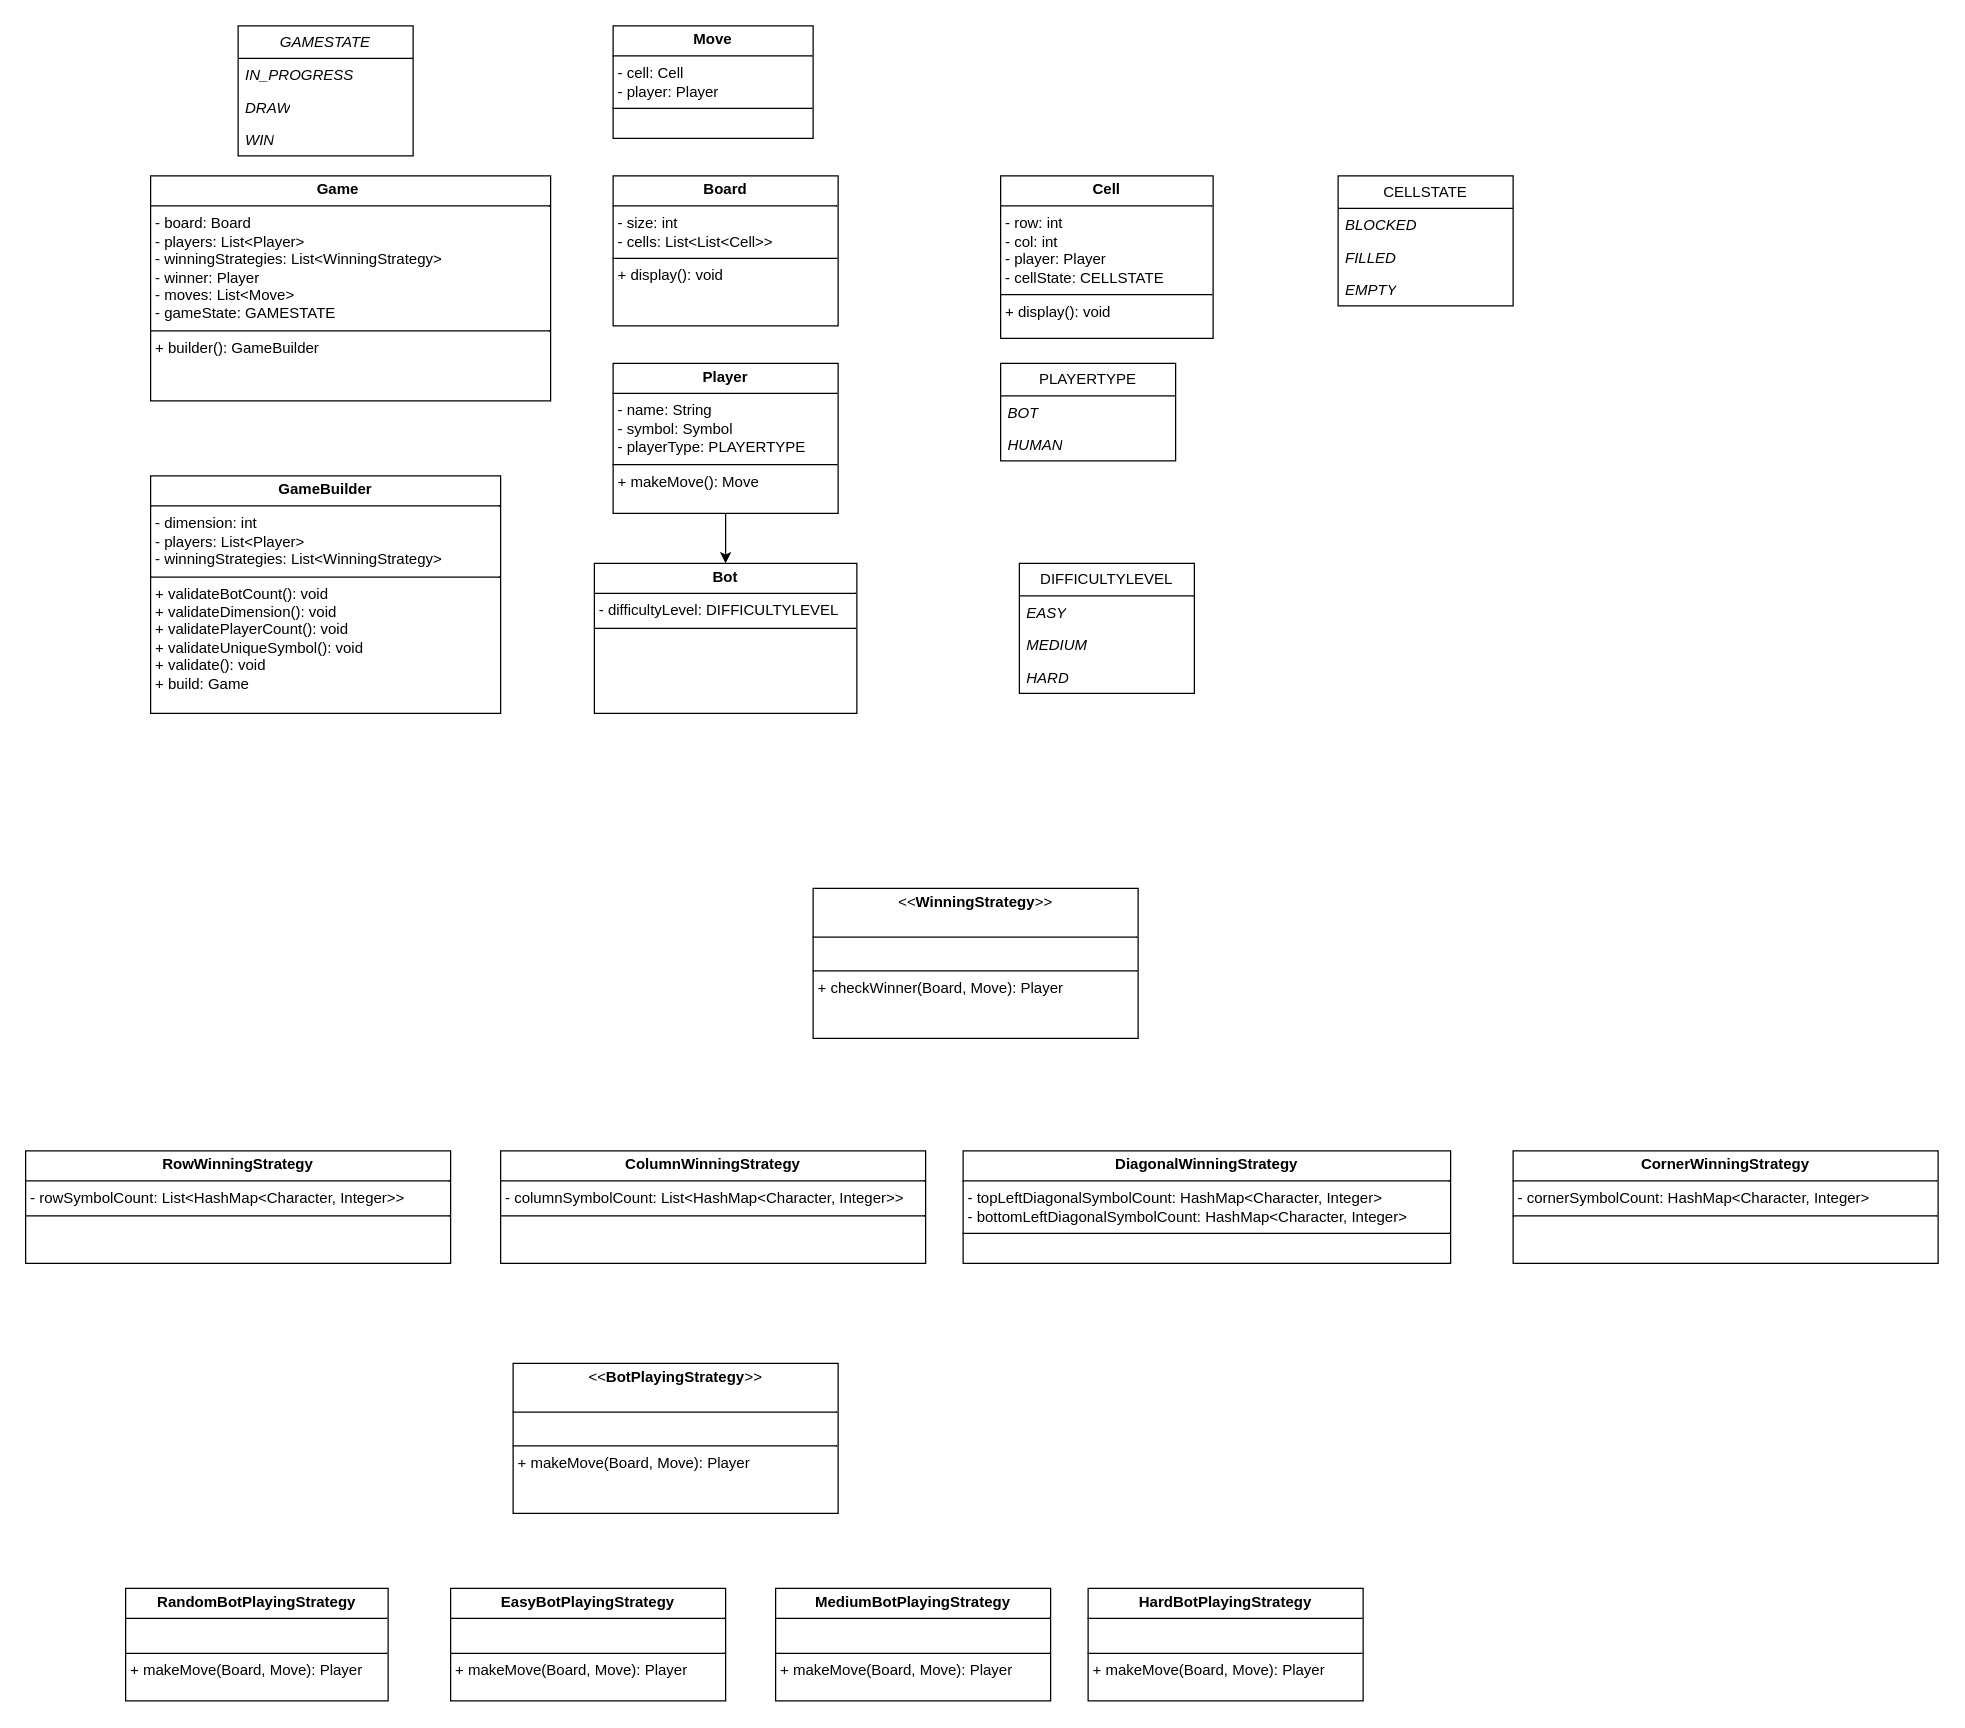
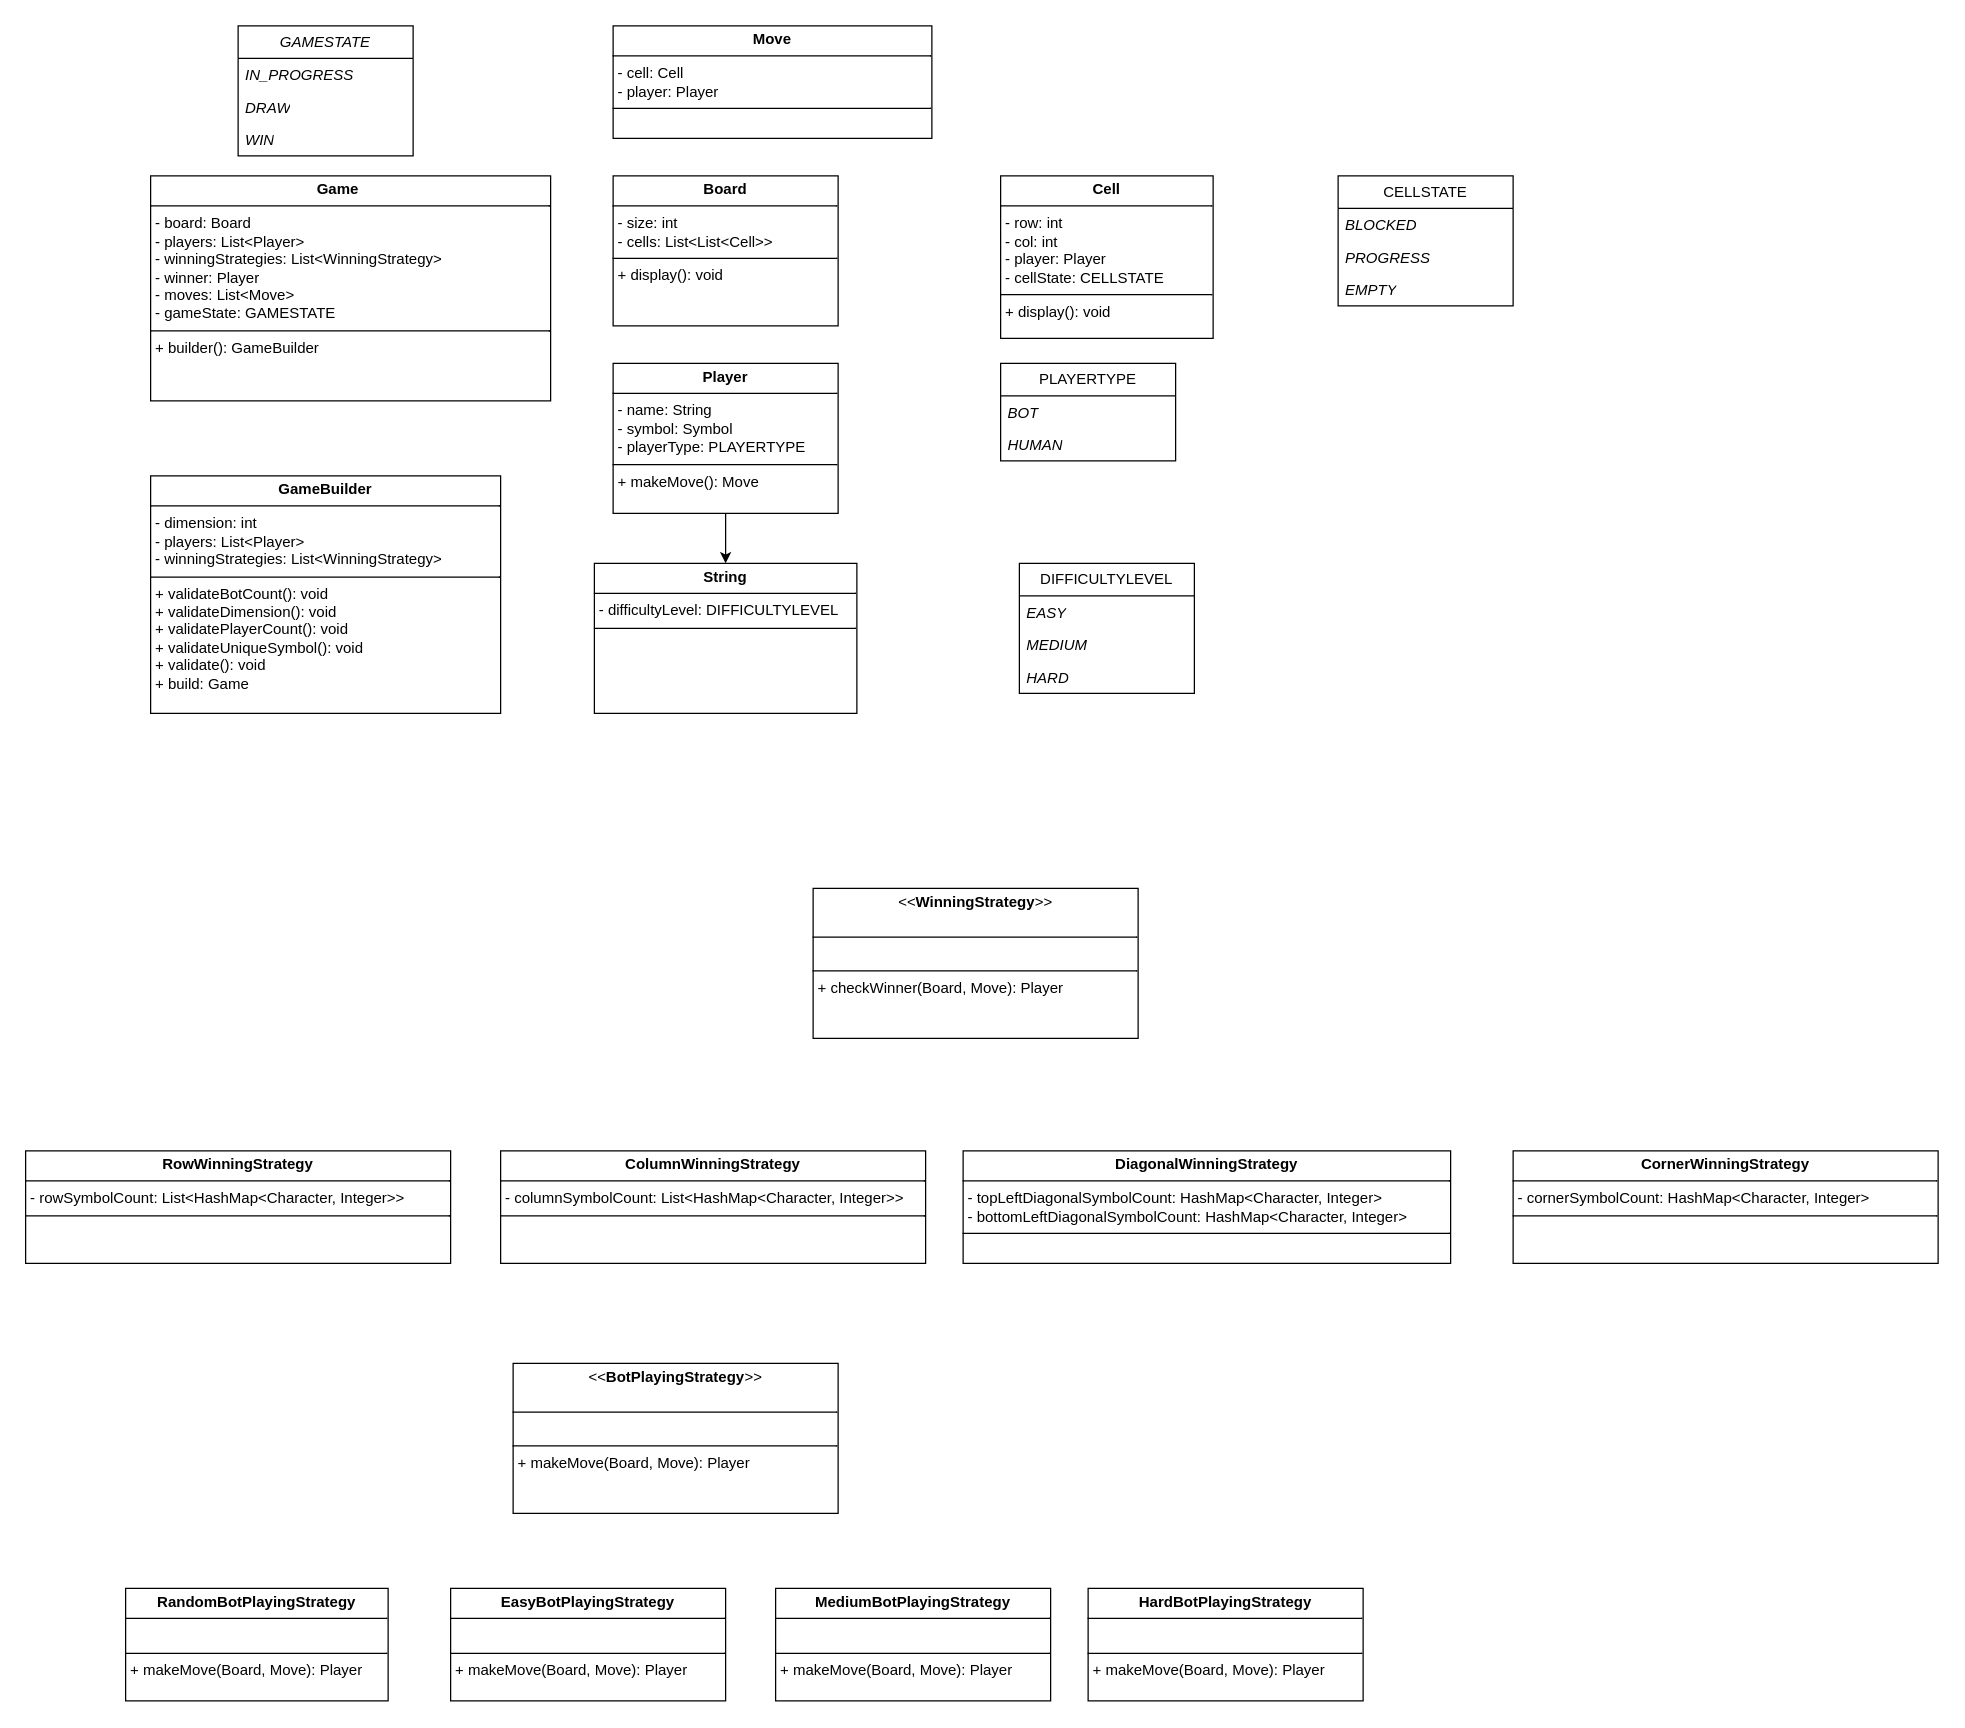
- <mxCell id="7" value="&lt;p style=&quot;margin:0px;margin-top:4px;text-align:center;&quot;&gt;&lt;b&gt;Move&lt;/b&gt;&lt;/p&gt;&lt;hr size=&quot;1&quot; style=&quot;border-style:solid;&quot;&gt;&lt;p style=&quot;margin:0px;margin-left:4px;&quot;&gt;- cell: Cell&lt;/p&gt;&lt;p style=&quot;margin:0px;margin-left:4px;&quot;&gt;- player: Player&lt;/p&gt;&lt;hr size=&quot;1&quot; style=&quot;border-style:solid;&quot;&gt;&lt;p style=&quot;margin:0px;margin-left:4px;&quot;&gt;&lt;br&gt;&lt;/p&gt;" style="verticalAlign=top;align=left;overflow=fill;html=1;whiteSpace=wrap;" vertex="1" parent="1"><mxGeometry x="490" y="20" width="160" height="90" as="geometry" /></mxCell>
+ <mxCell id="7" value="&lt;p style=&quot;margin:0px;margin-top:4px;text-align:center;&quot;&gt;&lt;b&gt;Move&lt;/b&gt;&lt;/p&gt;&lt;hr size=&quot;1&quot; style=&quot;border-style:solid;&quot;&gt;&lt;p style=&quot;margin:0px;margin-left:4px;&quot;&gt;- cell: Cell&lt;/p&gt;&lt;p style=&quot;margin:0px;margin-left:4px;&quot;&gt;- player: Player&lt;/p&gt;&lt;hr size=&quot;1&quot; style=&quot;border-style:solid;&quot;&gt;&lt;p style=&quot;margin:0px;margin-left:4px;&quot;&gt;&lt;br&gt;&lt;/p&gt;" style="verticalAlign=top;align=left;overflow=fill;html=1;whiteSpace=wrap;" vertex="1" parent="1"><mxGeometry x="490" y="20" width="255" height="90" as="geometry" /></mxCell>
- <mxCell id="14" value="&lt;i&gt;FILLED&lt;/i&gt;" style="text;strokeColor=none;fillColor=none;align=left;verticalAlign=top;spacingLeft=4;spacingRight=4;overflow=hidden;rotatable=0;points=[[0,0.5],[1,0.5]];portConstraint=eastwest;whiteSpace=wrap;html=1;" vertex="1" parent="12"><mxGeometry y="52" width="140" height="26" as="geometry" /></mxCell>
+ <mxCell id="14" value="&lt;i&gt;PROGRESS&lt;/i&gt;" style="text;strokeColor=none;fillColor=none;align=left;verticalAlign=top;spacingLeft=4;spacingRight=4;overflow=hidden;rotatable=0;points=[[0,0.5],[1,0.5]];portConstraint=eastwest;whiteSpace=wrap;html=1;" vertex="1" parent="12"><mxGeometry y="52" width="140" height="26" as="geometry" /></mxCell>
- <mxCell id="26" value="&lt;p style=&quot;margin:0px;margin-top:4px;text-align:center;&quot;&gt;&lt;b&gt;Bot&lt;/b&gt;&lt;/p&gt;&lt;hr size=&quot;1&quot; style=&quot;border-style:solid;&quot;&gt;&lt;p style=&quot;margin:0px;margin-left:4px;&quot;&gt;- difficultyLevel: DIFFICULTYLEVEL&lt;br&gt;&lt;/p&gt;&lt;hr size=&quot;1&quot; style=&quot;border-style:solid;&quot;&gt;&lt;p style=&quot;margin:0px;margin-left:4px;&quot;&gt;&lt;br&gt;&lt;/p&gt;" style="verticalAlign=top;align=left;overflow=fill;html=1;whiteSpace=wrap;" vertex="1" parent="1"><mxGeometry x="475" y="450" width="210" height="120" as="geometry" /></mxCell>
+ <mxCell id="26" value="&lt;p style=&quot;margin:0px;margin-top:4px;text-align:center;&quot;&gt;&lt;b&gt;String&lt;/b&gt;&lt;/p&gt;&lt;hr size=&quot;1&quot; style=&quot;border-style:solid;&quot;&gt;&lt;p style=&quot;margin:0px;margin-left:4px;&quot;&gt;- difficultyLevel: DIFFICULTYLEVEL&lt;br&gt;&lt;/p&gt;&lt;hr size=&quot;1&quot; style=&quot;border-style:solid;&quot;&gt;&lt;p style=&quot;margin:0px;margin-left:4px;&quot;&gt;&lt;br&gt;&lt;/p&gt;" style="verticalAlign=top;align=left;overflow=fill;html=1;whiteSpace=wrap;" vertex="1" parent="1"><mxGeometry x="475" y="450" width="210" height="120" as="geometry" /></mxCell>
